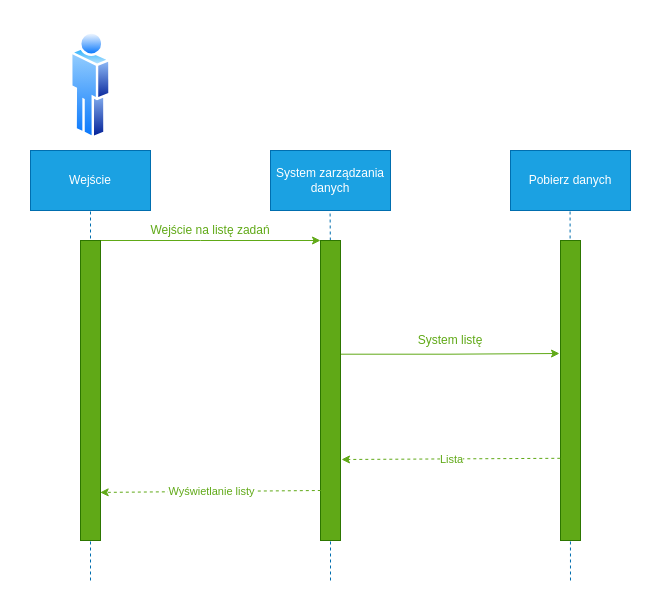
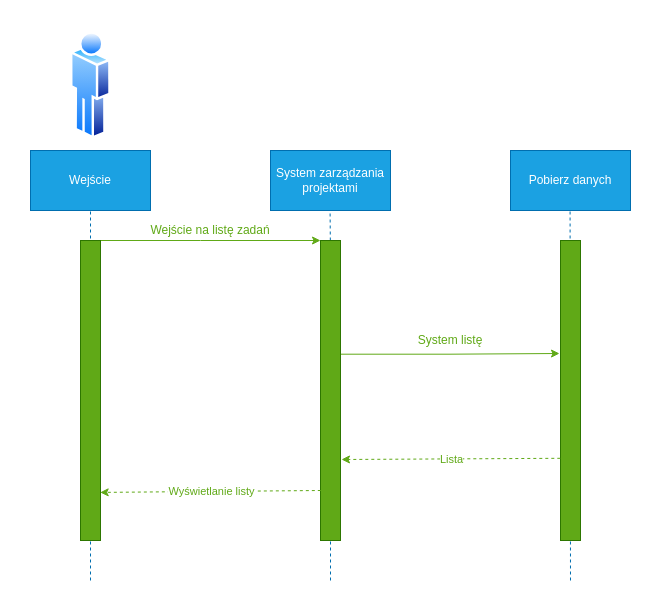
- <mxCell id="3" value="System zarządzania danych" style="rounded=0;whiteSpace=wrap;html=1;fillColor=#1ba1e2;strokeColor=#006EAF;fontColor=#ffffff;" parent="1" vertex="1"><mxGeometry x="270" y="150" width="120" height="60" as="geometry" /></mxCell>
+ <mxCell id="3" value="System zarządzania projektami" style="rounded=0;whiteSpace=wrap;html=1;fillColor=#1ba1e2;strokeColor=#006EAF;fontColor=#ffffff;" parent="1" vertex="1"><mxGeometry x="270" y="150" width="120" height="60" as="geometry" /></mxCell>
